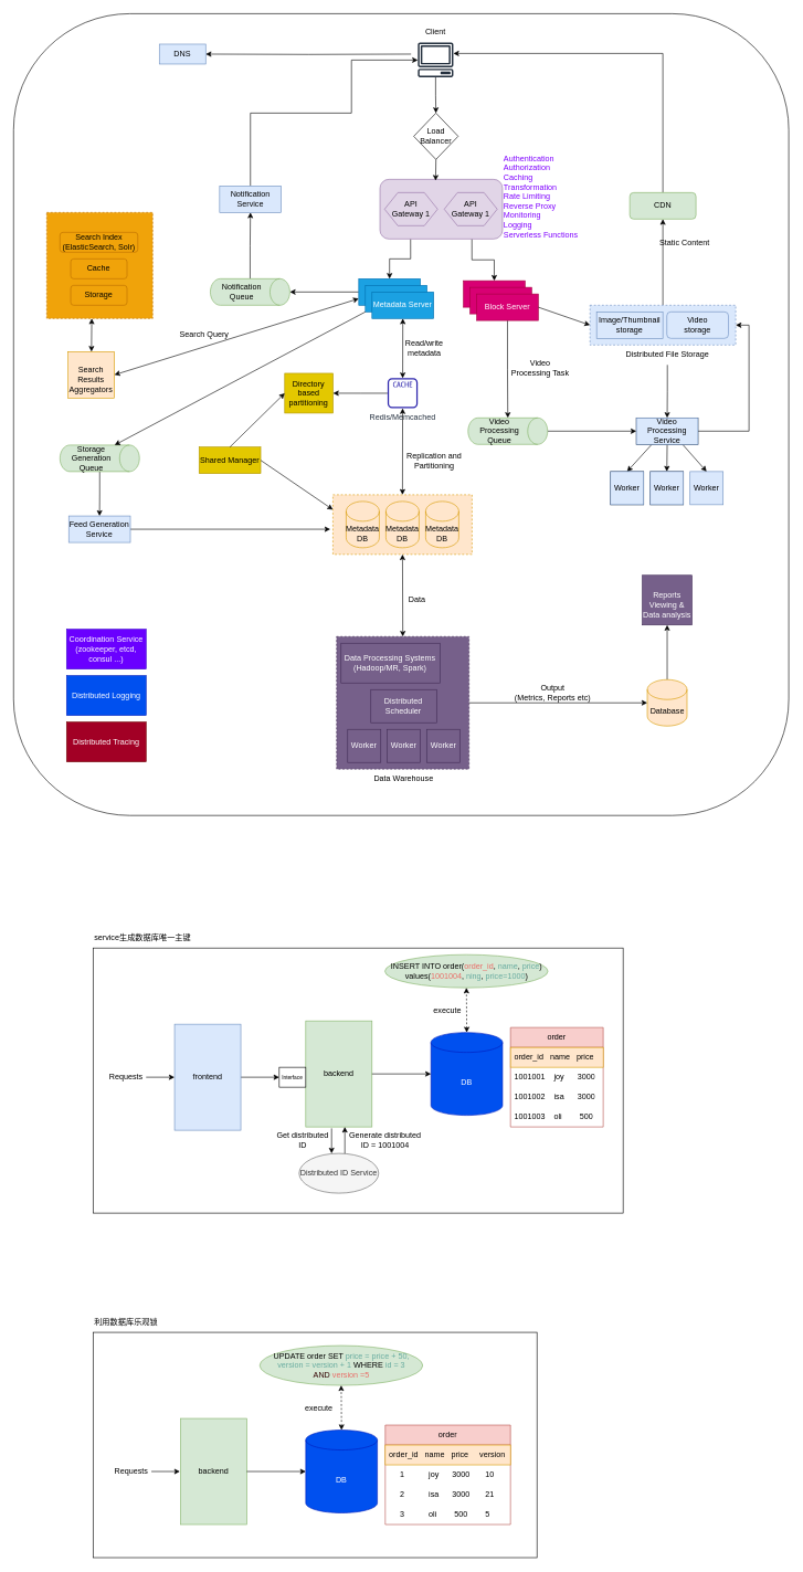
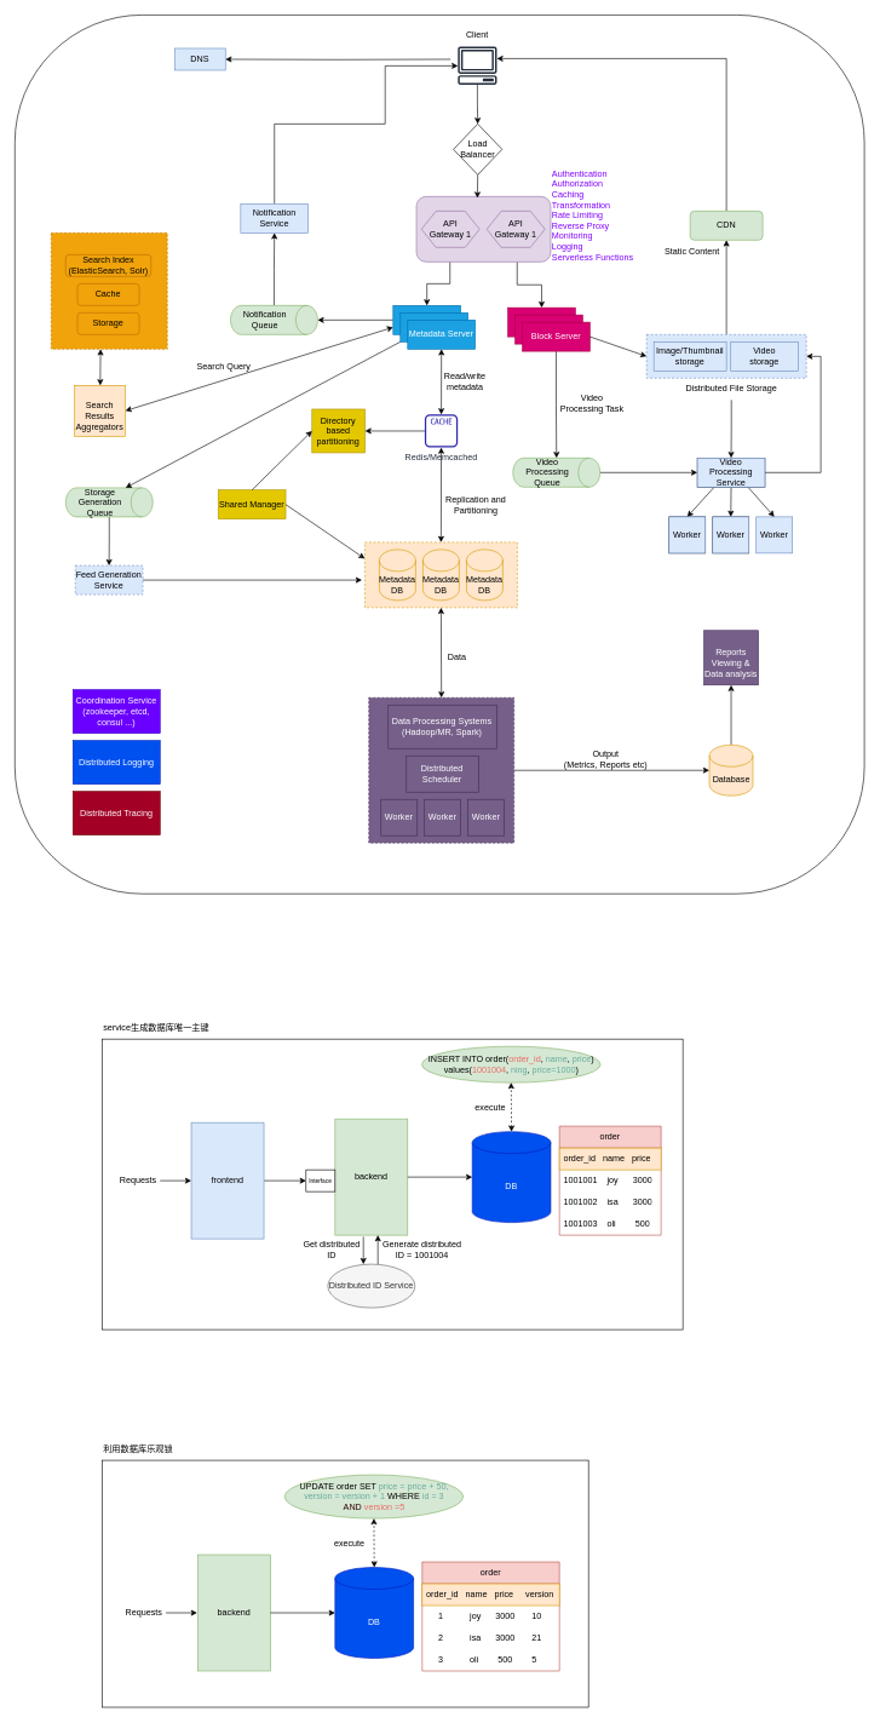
- <mxCell id="85" value="Static Content" style="text;html=1;strokeColor=none;fillColor=none;align=center;verticalAlign=middle;whiteSpace=wrap;rounded=0;" parent="1" vertex="1"><mxGeometry x="990" y="351" width="86" height="30" as="geometry" /></mxCell>
+ <mxCell id="85" value="Static Content" style="text;html=1;strokeColor=none;fillColor=none;align=center;verticalAlign=middle;whiteSpace=wrap;rounded=0;" parent="1" vertex="1"><mxGeometry x="910" y="331" width="86" height="30" as="geometry" /></mxCell>
- <mxCell id="50" value="Video&lt;br&gt;storage" style="whiteSpace=wrap;html=1;fillColor=#dae8fc;strokeColor=#6c8ebf;rounded=1;" parent="1" vertex="1"><mxGeometry x="1006" y="470" width="93" height="40" as="geometry" /></mxCell>
+ <mxCell id="50" value="Video&lt;br&gt;storage" style="rounded=0;whiteSpace=wrap;html=1;fillColor=#dae8fc;strokeColor=#6c8ebf;" parent="1" vertex="1"><mxGeometry x="1006" y="470" width="93" height="40" as="geometry" /></mxCell>
- <mxCell id="75" value="Feed Generation Service" style="rounded=0;whiteSpace=wrap;html=1;fillColor=#dae8fc;strokeColor=#6c8ebf;" parent="1" vertex="1"><mxGeometry x="103.25" y="778" width="93" height="40" as="geometry" /></mxCell>
+ <mxCell id="75" value="Feed Generation Service" style="rounded=0;whiteSpace=wrap;html=1;fillColor=#dae8fc;strokeColor=#6c8ebf;dashed=1;" parent="1" vertex="1"><mxGeometry x="103.25" y="778" width="93" height="40" as="geometry" /></mxCell>
- <mxCell id="58" value="Data Processing Systems&lt;br&gt;(Hadoop/MR, Spark)" style="rounded=0;whiteSpace=wrap;html=1;fillColor=#76608a;fontColor=#ffffff;strokeColor=#432D57;" parent="1" vertex="1"><mxGeometry x="514.25" y="970" width="149.25" height="60" as="geometry" /></mxCell>
+ <mxCell id="58" value="Data Processing Systems&lt;br&gt;(Hadoop/MR, Spark)" style="rounded=0;whiteSpace=wrap;html=1;fillColor=#76608a;fontColor=#ffffff;strokeColor=#432D57;" parent="1" vertex="1"><mxGeometry x="534.25" y="970" width="149.25" height="60" as="geometry" /></mxCell>
- <mxCell id="69" value="Data Warehouse" style="text;html=1;strokeColor=none;fillColor=none;align=center;verticalAlign=middle;whiteSpace=wrap;rounded=0;" parent="1" vertex="1"><mxGeometry x="543.5" y="1160" width="130" height="30" as="geometry" /></mxCell>
